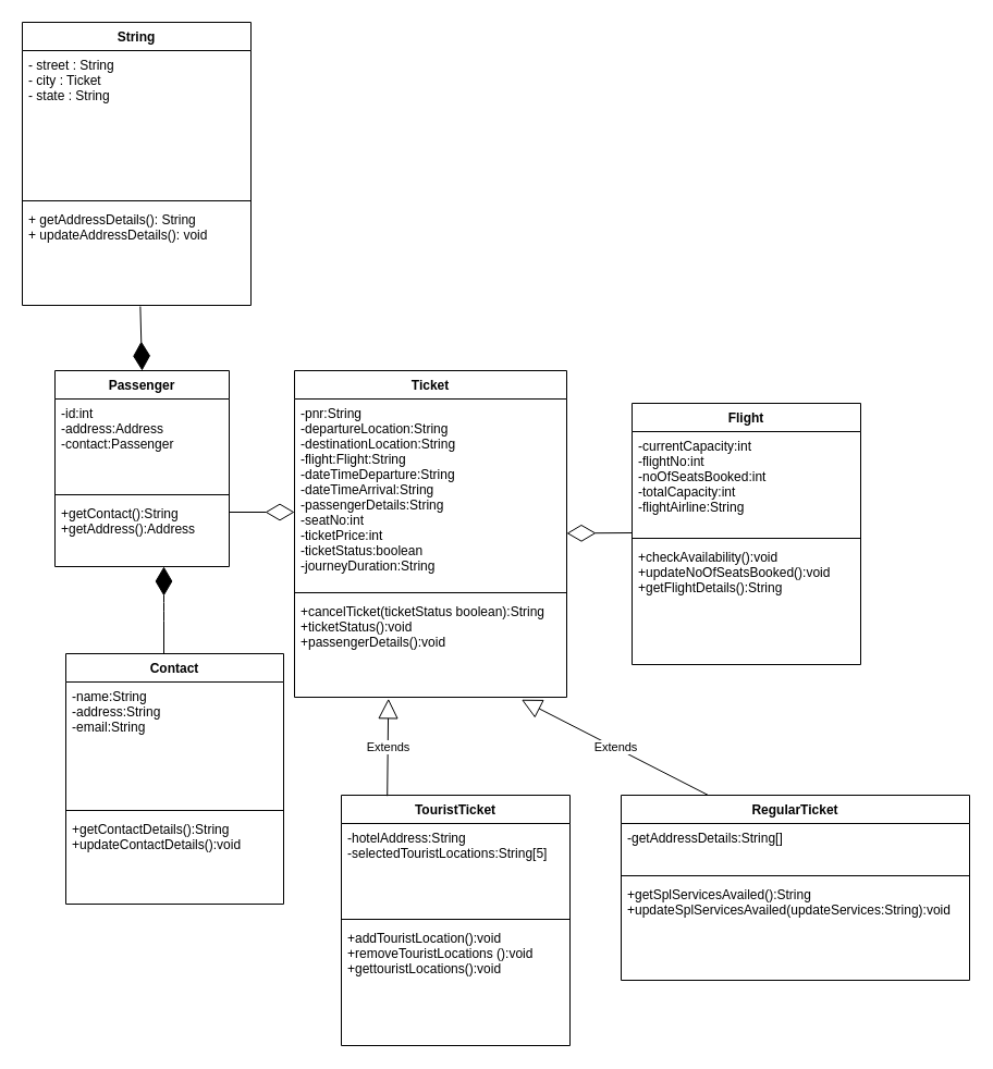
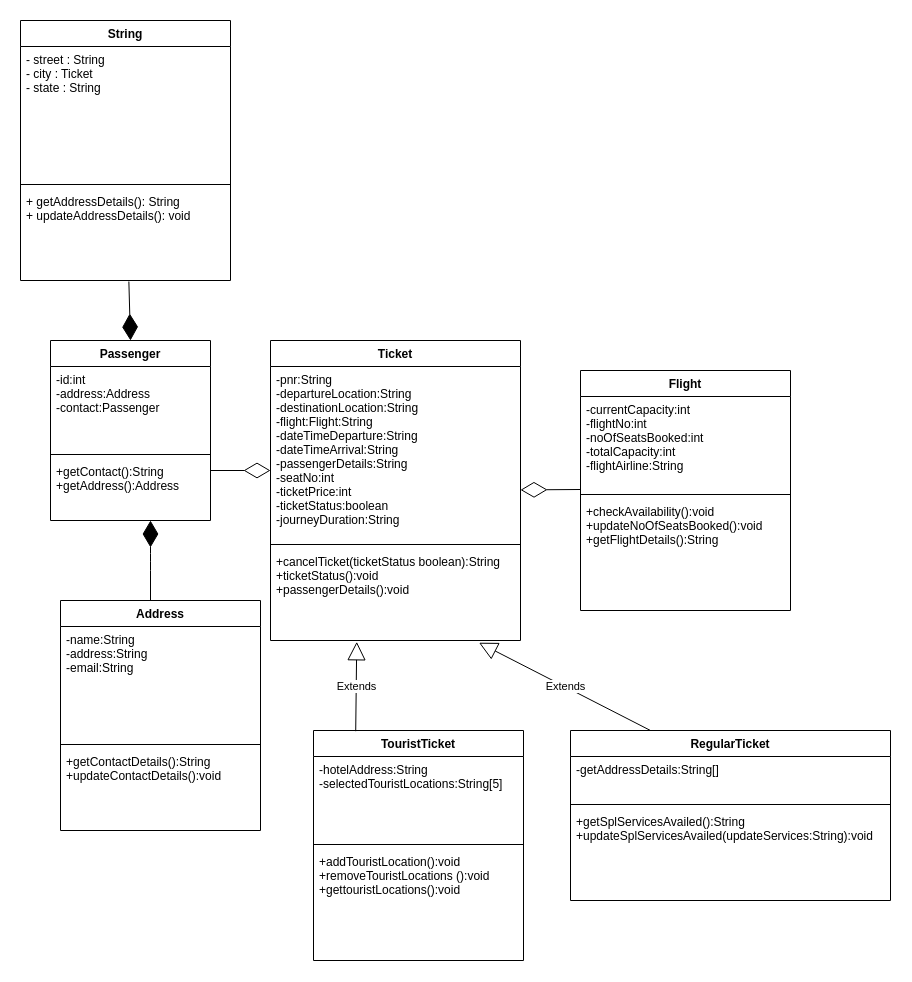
- <mxCell id="10" value="Contact" style="swimlane;fontStyle=1;align=center;verticalAlign=top;childLayout=stackLayout;horizontal=1;startSize=26;horizontalStack=0;resizeParent=1;resizeParentMax=0;resizeLast=0;collapsible=1;marginBottom=0;hachureGap=4;pointerEvents=0;" parent="1" vertex="1"><mxGeometry x="60" y="600" width="200" height="230" as="geometry" /></mxCell>
+ <mxCell id="10" value="Address" style="swimlane;fontStyle=1;align=center;verticalAlign=top;childLayout=stackLayout;horizontal=1;startSize=26;horizontalStack=0;resizeParent=1;resizeParentMax=0;resizeLast=0;collapsible=1;marginBottom=0;hachureGap=4;pointerEvents=0;" parent="1" vertex="1"><mxGeometry x="60" y="600" width="200" height="230" as="geometry" /></mxCell>
